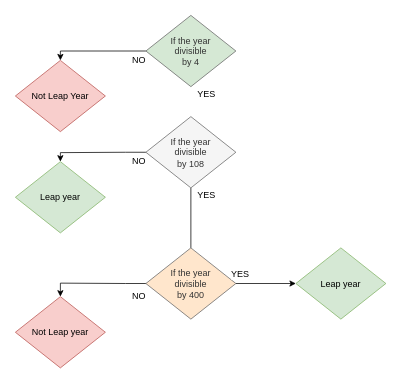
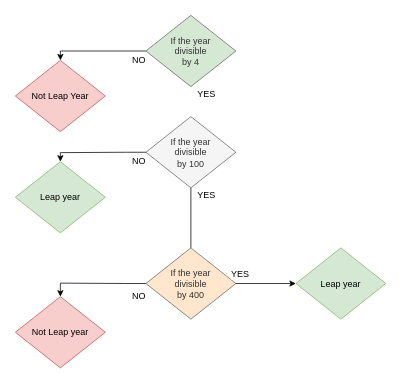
- <mxCell id="7" value="If the year &lt;br&gt;divisible &lt;br&gt;by 108" style="rhombus;whiteSpace=wrap;html=1;fontColor=#333333;fillColor=#f5f5f5;strokeColor=#666666;" vertex="1" parent="1"><mxGeometry x="194" y="155" width="120" height="95" as="geometry" /></mxCell>
+ <mxCell id="7" value="If the year &lt;br&gt;divisible &lt;br&gt;by 100" style="rhombus;whiteSpace=wrap;html=1;fontColor=#333333;fillColor=#f5f5f5;strokeColor=#666666;" vertex="1" parent="1"><mxGeometry x="194" y="155" width="120" height="95" as="geometry" /></mxCell>
